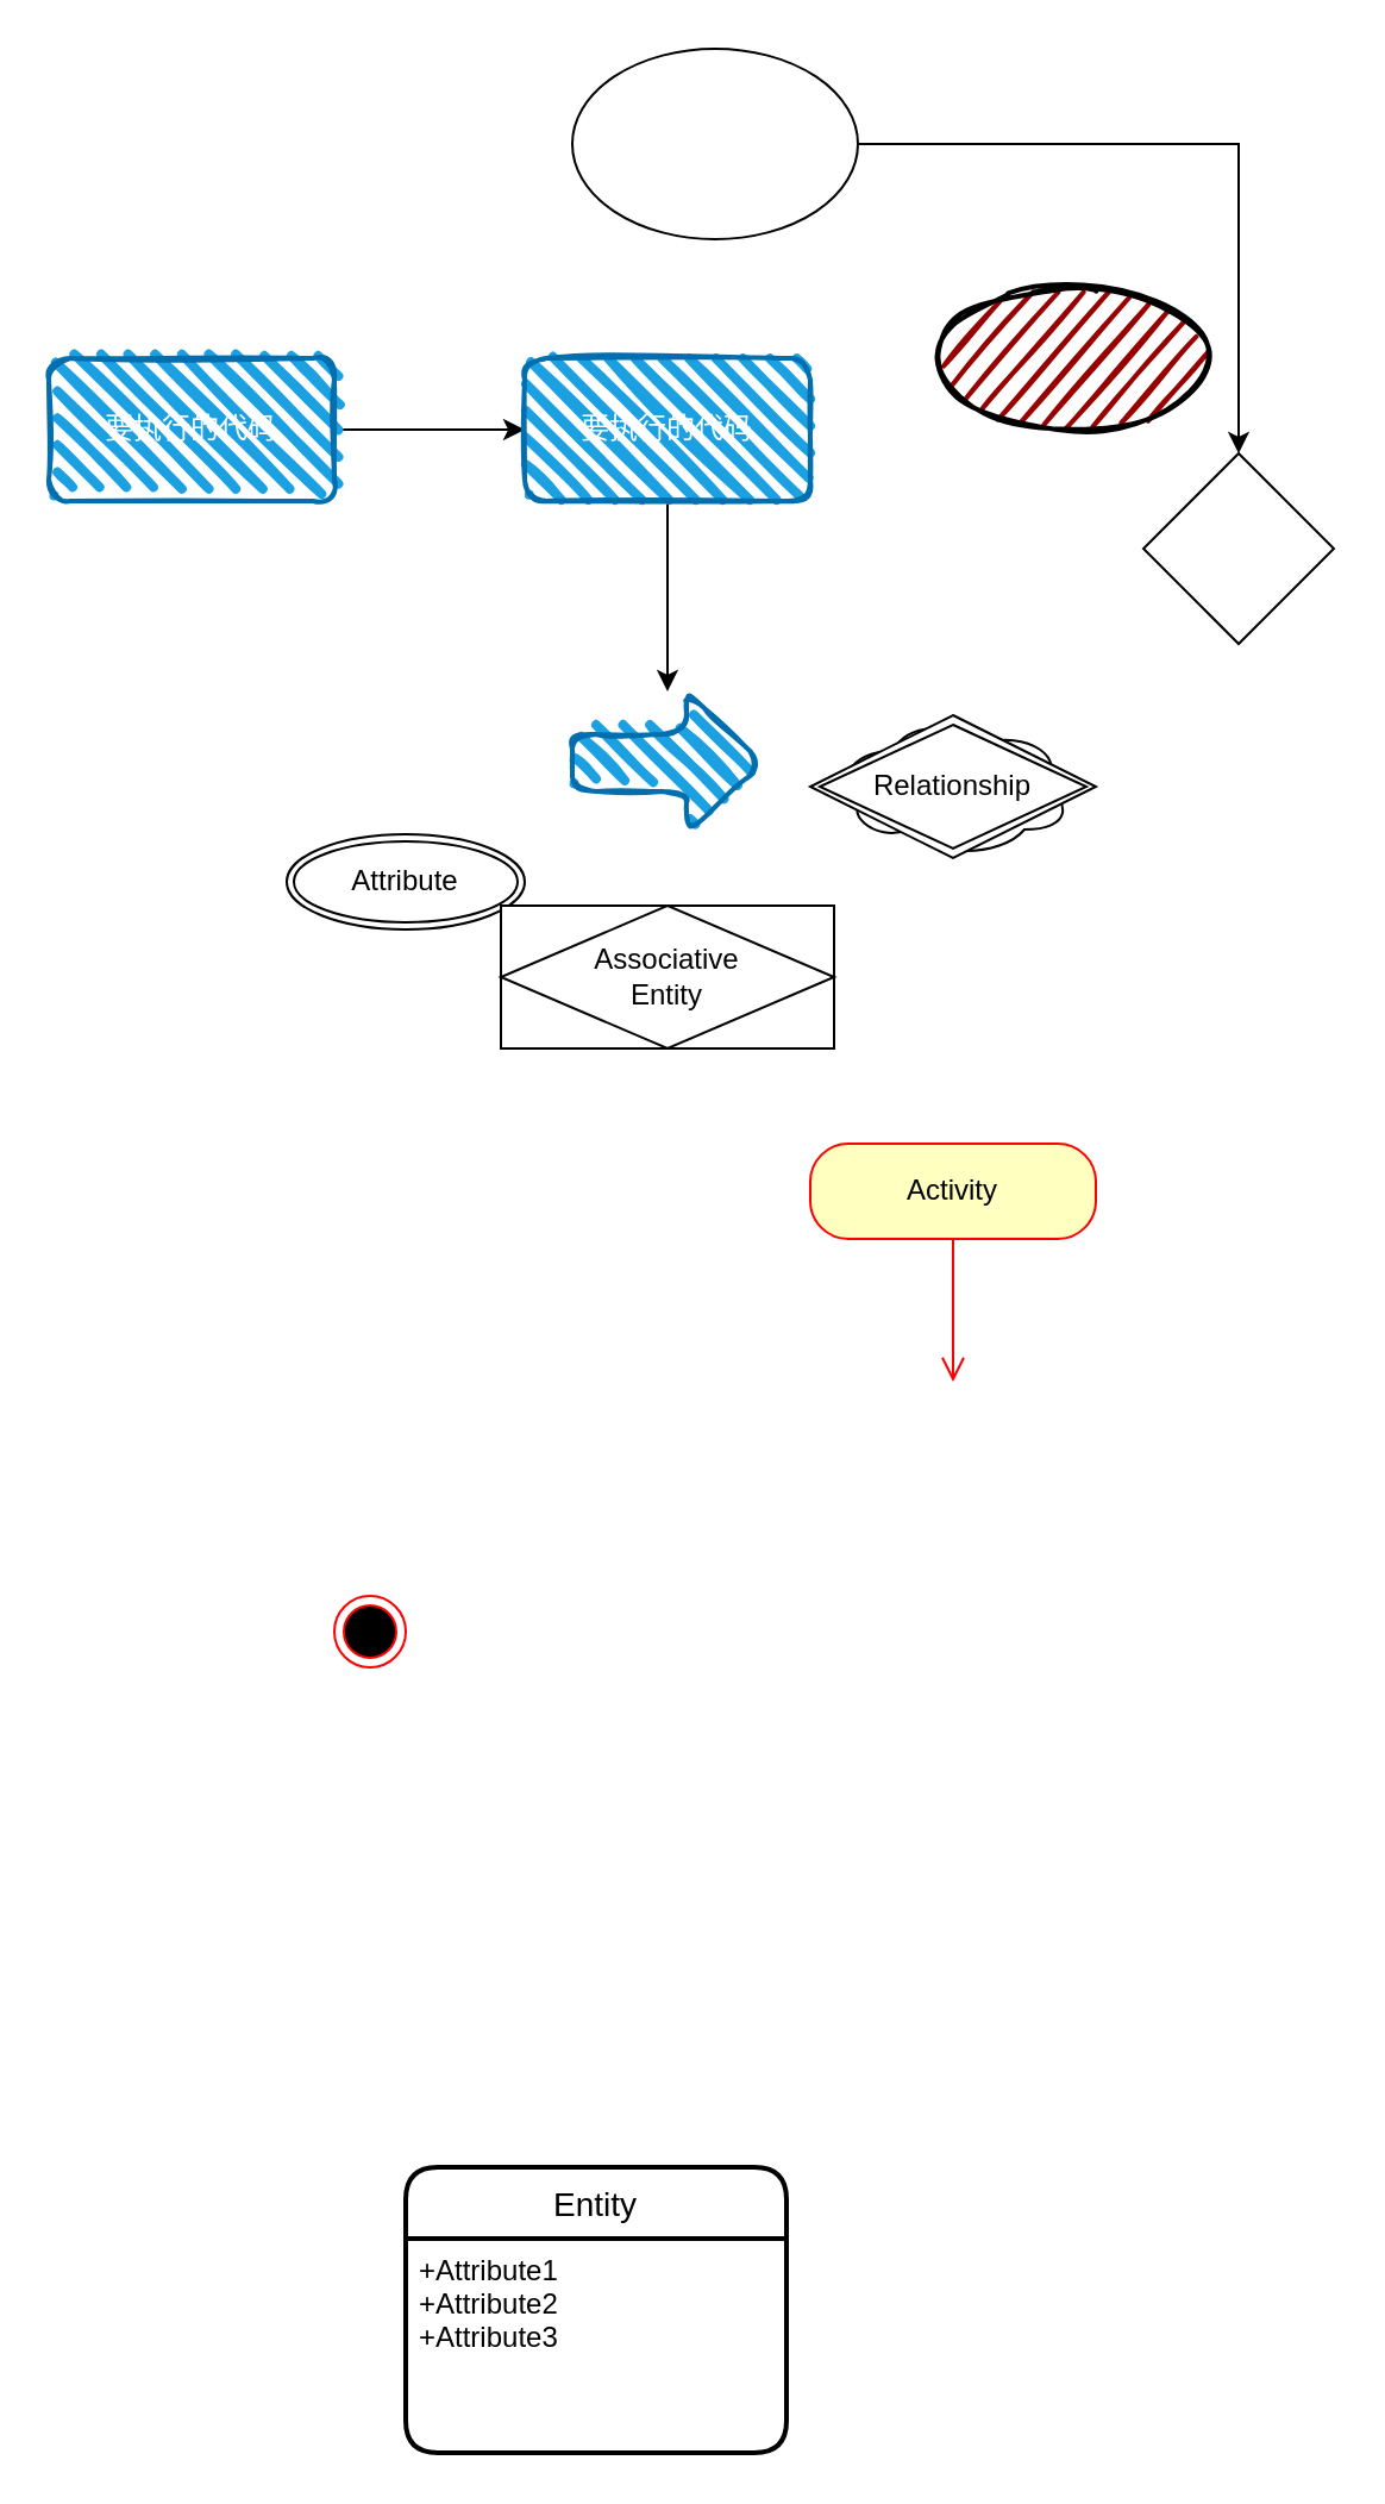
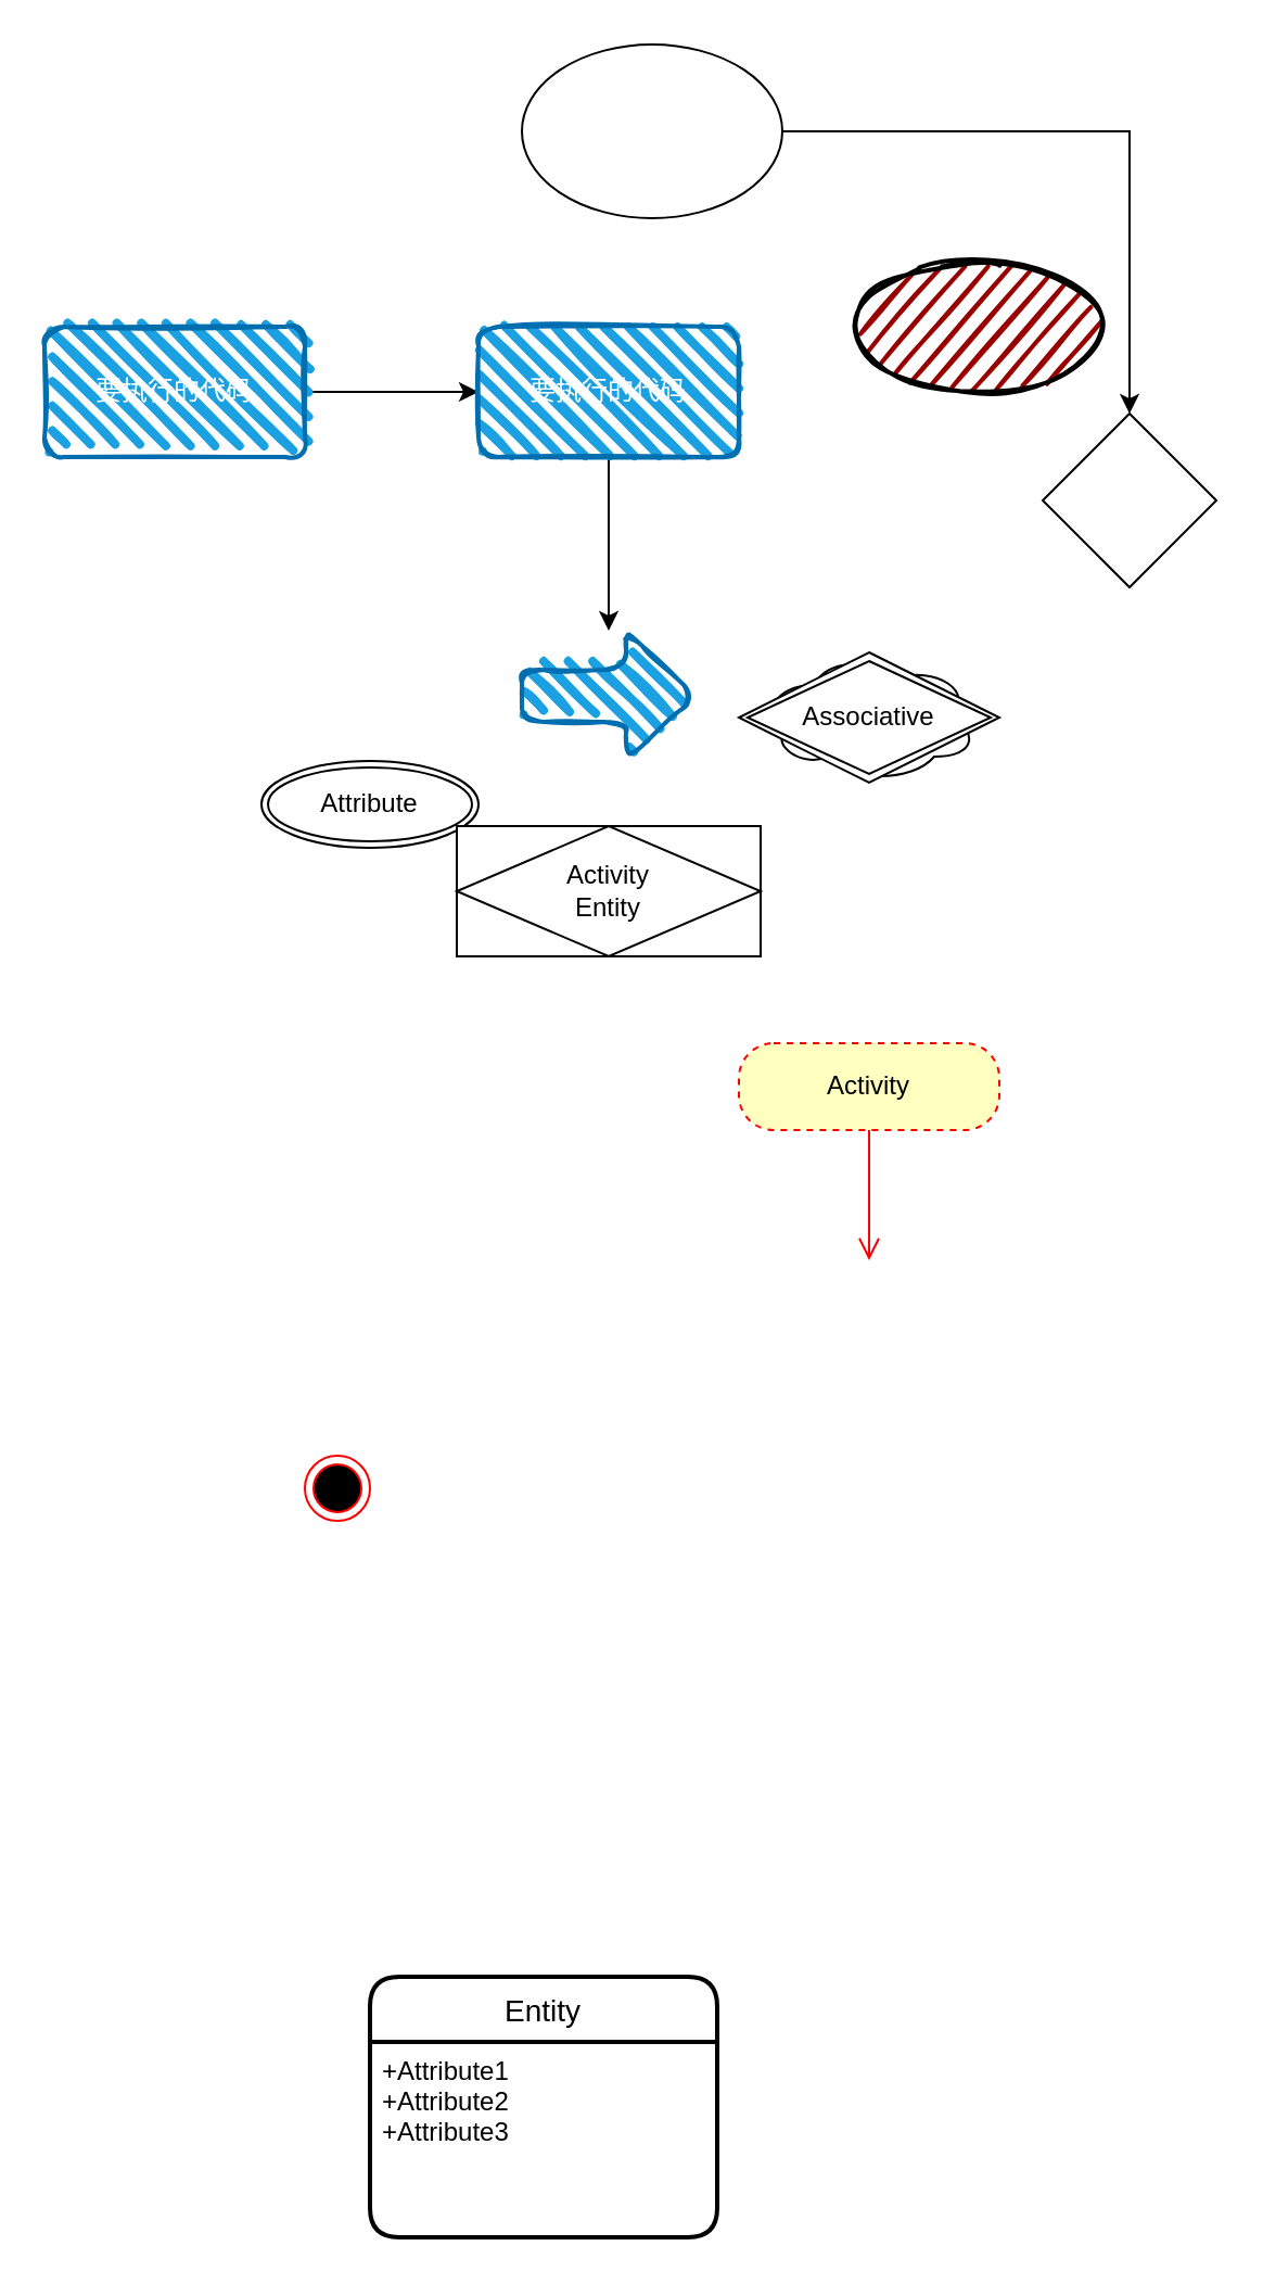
- <mxCell id="7" value="Relationship" style="shape=rhombus;double=1;perimeter=rhombusPerimeter;whiteSpace=wrap;html=1;align=center;" parent="1" vertex="1"><mxGeometry x="340" y="300" width="120" height="60" as="geometry" /></mxCell>
+ <mxCell id="7" value="Associative" style="shape=rhombus;double=1;perimeter=rhombusPerimeter;whiteSpace=wrap;html=1;align=center;" parent="1" vertex="1"><mxGeometry x="340" y="300" width="120" height="60" as="geometry" /></mxCell>
- <mxCell id="8" value="Associative&#10;Entity" style="shape=associativeEntity;whiteSpace=wrap;html=1;align=center;" parent="1" vertex="1"><mxGeometry x="210" y="380" width="140" height="60" as="geometry" /></mxCell>
+ <mxCell id="8" value="Activity&#10;Entity" style="shape=associativeEntity;whiteSpace=wrap;html=1;align=center;" parent="1" vertex="1"><mxGeometry x="210" y="380" width="140" height="60" as="geometry" /></mxCell>
- <mxCell id="12" value="Activity" style="rounded=1;whiteSpace=wrap;html=1;arcSize=40;fontColor=#000000;fillColor=#ffffc0;strokeColor=#ff0000;" parent="1" vertex="1"><mxGeometry x="340" y="480" width="120" height="40" as="geometry" /></mxCell>
+ <mxCell id="12" value="Activity" style="rounded=1;whiteSpace=wrap;html=1;arcSize=40;fontColor=#000000;fillColor=#ffffc0;strokeColor=#ff0000;dashed=1;" parent="1" vertex="1"><mxGeometry x="340" y="480" width="120" height="40" as="geometry" /></mxCell>
